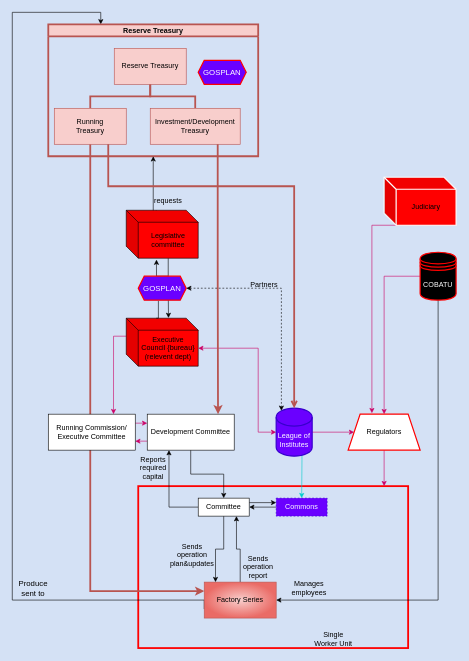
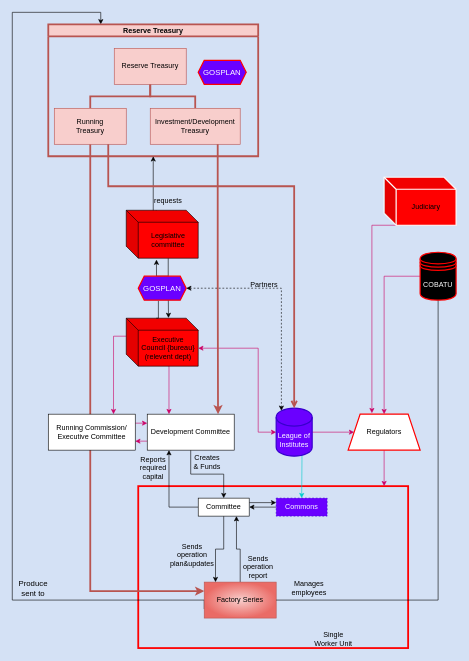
+ <mxCell id="24" style="edgeStyle=orthogonalEdgeStyle;rounded=0;orthogonalLoop=1;jettySize=auto;html=1;exitX=0;exitY=0;exitDx=70;exitDy=80;exitPerimeter=0;entryX=0.25;entryY=0;entryDx=0;entryDy=0;strokeColor=#CC0066;" parent="1" source="27" target="15" edge="1"><mxGeometry relative="1" as="geometry"><Array as="points"><mxPoint x="281" y="580" /></Array></mxGeometry></mxCell>
+ <mxCell id="17" value="Creates &amp;amp; Funds" style="text;html=1;strokeColor=none;fillColor=none;align=center;verticalAlign=middle;whiteSpace=wrap;rounded=0;" parent="1" vertex="1"><mxGeometry x="320" y="760" width="50" height="20" as="geometry" /></mxCell>
- <mxCell id="12" style="edgeStyle=orthogonalEdgeStyle;rounded=0;orthogonalLoop=1;jettySize=auto;html=1;exitX=0.5;exitY=1;exitDx=0;exitDy=0;entryX=1;entryY=0.5;entryDx=0;entryDy=0;exitPerimeter=0;" parent="1" source="42" target="5" edge="1"><mxGeometry relative="1" as="geometry"><mxPoint x="553.75" y="610" as="sourcePoint" /></mxGeometry></mxCell>
+ <mxCell id="12" style="edgeStyle=orthogonalEdgeStyle;rounded=0;orthogonalLoop=1;jettySize=auto;html=1;exitX=0.5;exitY=1;exitDx=0;exitDy=0;entryX=1;entryY=0.5;entryDx=0;entryDy=0;exitPerimeter=0;endArrow=none;" parent="1" source="42" target="5" edge="1"><mxGeometry relative="1" as="geometry"><mxPoint x="553.75" y="610" as="sourcePoint" /></mxGeometry></mxCell>
